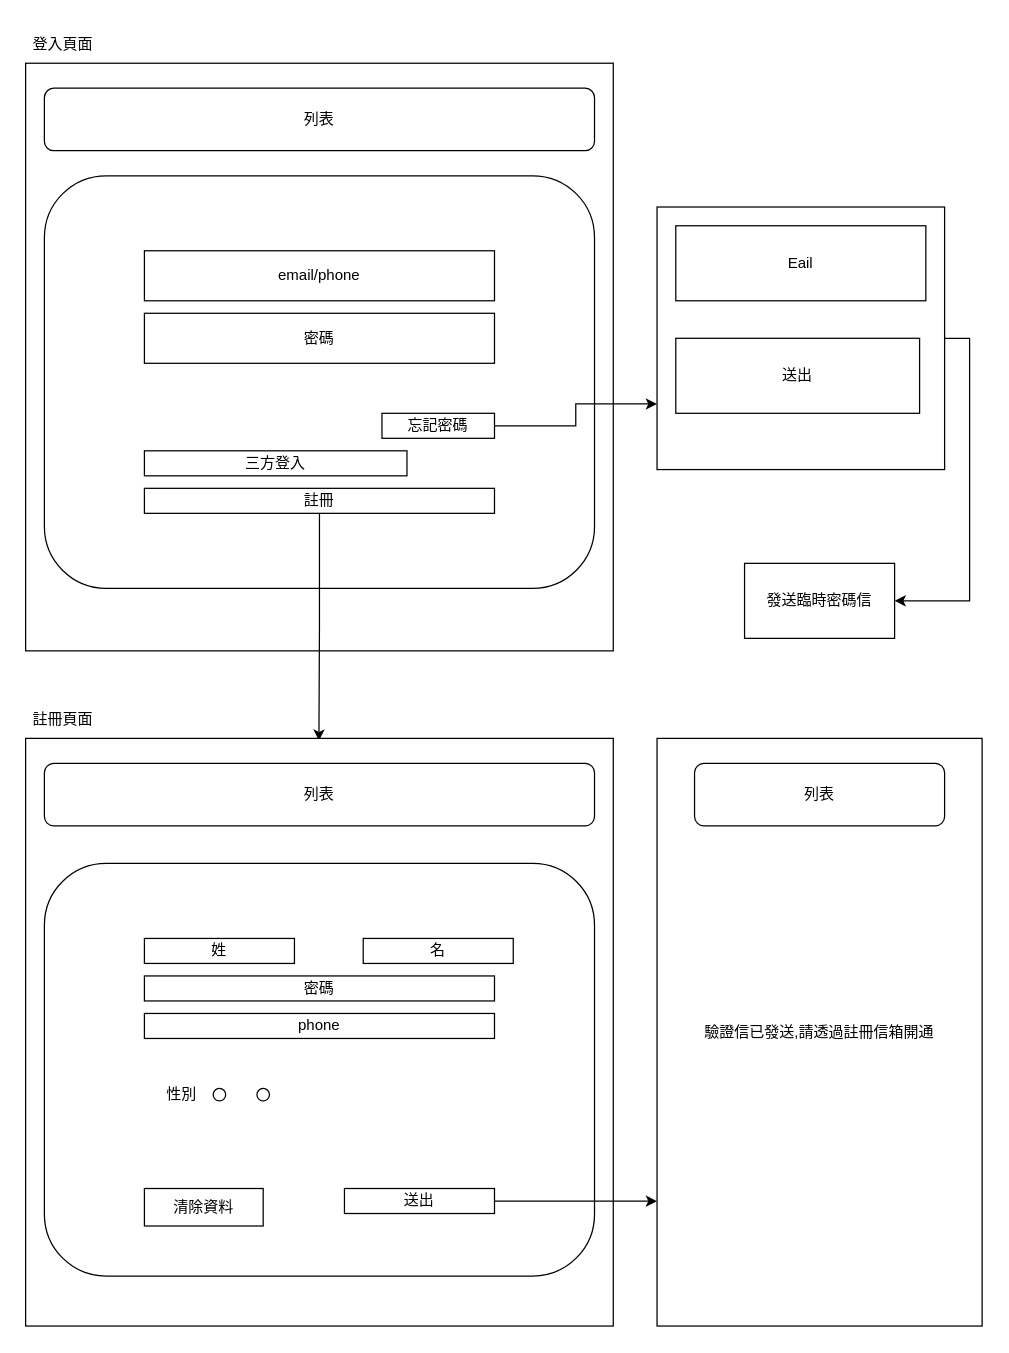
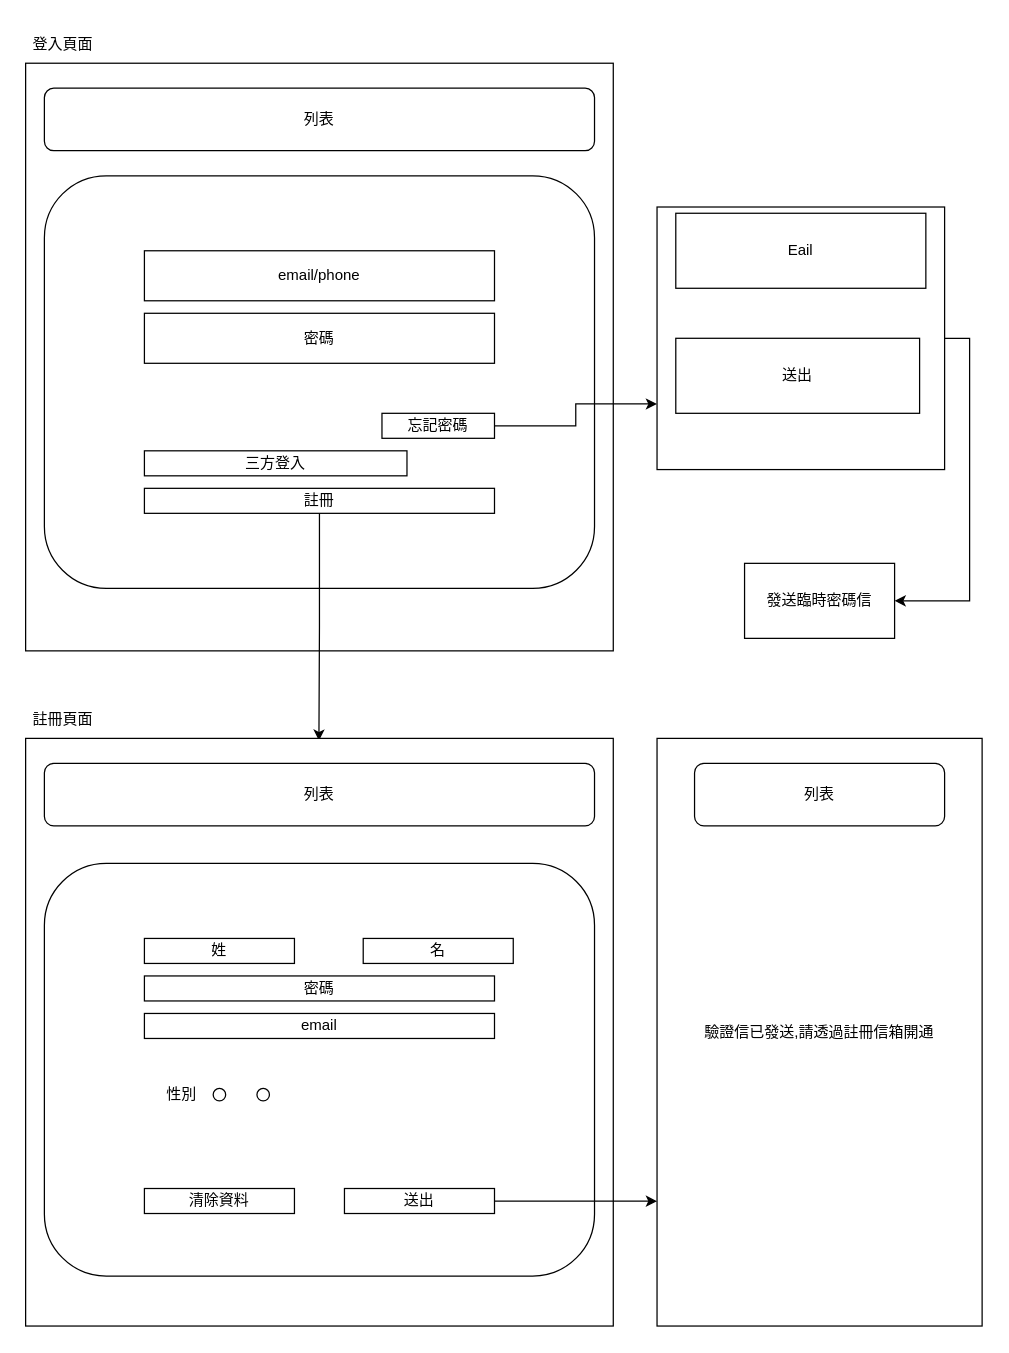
- <mxCell id="15" value="Eail" style="rounded=0;whiteSpace=wrap;html=1;" vertex="1" parent="1"><mxGeometry x="540" y="180" width="200" height="60" as="geometry" /></mxCell>
+ <mxCell id="15" value="Eail" style="rounded=0;whiteSpace=wrap;html=1;" vertex="1" parent="1"><mxGeometry x="540" y="170" width="200" height="60" as="geometry" /></mxCell>
- <mxCell id="23" value="phone" style="rounded=0;whiteSpace=wrap;html=1;" vertex="1" parent="1"><mxGeometry x="115" y="810" width="280" height="20" as="geometry" /></mxCell>
+ <mxCell id="23" value="email" style="rounded=0;whiteSpace=wrap;html=1;" vertex="1" parent="1"><mxGeometry x="115" y="810" width="280" height="20" as="geometry" /></mxCell>
- <mxCell id="31" value="清除資料" style="rounded=0;whiteSpace=wrap;html=1;" vertex="1" parent="1"><mxGeometry x="115" y="950" width="95" height="30" as="geometry" /></mxCell>
+ <mxCell id="31" value="清除資料" style="rounded=0;whiteSpace=wrap;html=1;" vertex="1" parent="1"><mxGeometry x="115" y="950" width="120" height="20" as="geometry" /></mxCell>
